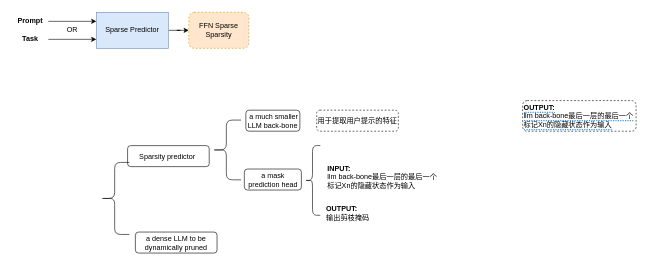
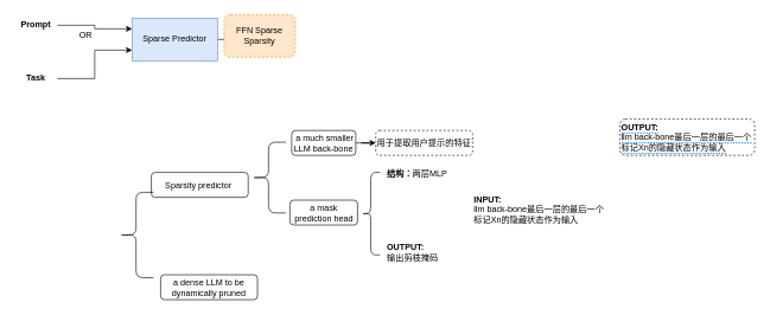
- <mxCell id="3" value="Sparse Predictor" style="rounded=0;whiteSpace=wrap;html=1;fillColor=#dae8fc;strokeColor=#6c8ebf;" vertex="1" parent="1"><mxGeometry x="160" y="20" width="120" height="60" as="geometry" /></mxCell>
+ <mxCell id="3" value="Sparse Predictor" style="rounded=0;whiteSpace=wrap;html=1;fillColor=#dae8fc;strokeColor=#6c8ebf;" vertex="1" parent="1"><mxGeometry x="185" y="25" width="120" height="60" as="geometry" /></mxCell>
- <mxCell id="7" value="Task" style="text;strokeColor=none;align=center;fillColor=none;html=1;verticalAlign=middle;whiteSpace=wrap;rounded=0;fontStyle=1" vertex="1" parent="1"><mxGeometry x="20" y="50" width="60" height="30" as="geometry" /></mxCell>
+ <mxCell id="7" value="Task" style="text;strokeColor=none;align=center;fillColor=none;html=1;verticalAlign=middle;whiteSpace=wrap;rounded=0;fontStyle=1" vertex="1" parent="1"><mxGeometry x="20" y="95" width="60" height="30" as="geometry" /></mxCell>
+ <mxCell id="14" value="" style="edgeStyle=orthogonalEdgeStyle;rounded=0;orthogonalLoop=1;jettySize=auto;html=1;" edge="1" parent="1" source="15" target="17"><mxGeometry relative="1" as="geometry" /></mxCell>
+ <mxCell id="18" value="&lt;b&gt;结构：&lt;/b&gt;两层MLP" style="rounded=1;whiteSpace=wrap;html=1;dashed=1;align=left;strokeColor=none;" vertex="1" parent="1"><mxGeometry x="541" y="226" width="136" height="35" as="geometry" /></mxCell>
- <mxCell id="20" value="&lt;b&gt;INPUT:&lt;/b&gt;&lt;div&gt;llm back-bone最后一层的最后一个标记Xn的隐藏状态作为输入&lt;/div&gt;" style="rounded=1;whiteSpace=wrap;html=1;dashed=1;align=left;strokeColor=none;" vertex="1" parent="1"><mxGeometry x="543" y="270" width="191" height="48" as="geometry" /></mxCell>
+ <mxCell id="20" value="&lt;b&gt;INPUT:&lt;/b&gt;&lt;div&gt;llm back-bone最后一层的最后一个标记Xn的隐藏状态作为输入&lt;/div&gt;" style="rounded=1;whiteSpace=wrap;html=1;dashed=1;align=left;strokeColor=none;" vertex="1" parent="1"><mxGeometry x="663" y="270" width="191" height="48" as="geometry" /></mxCell>
